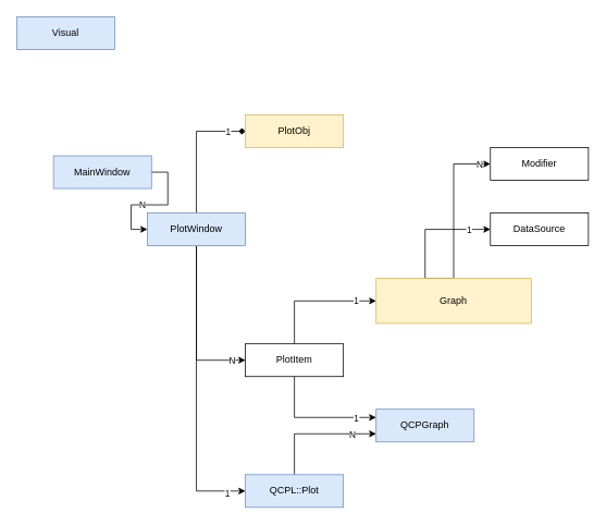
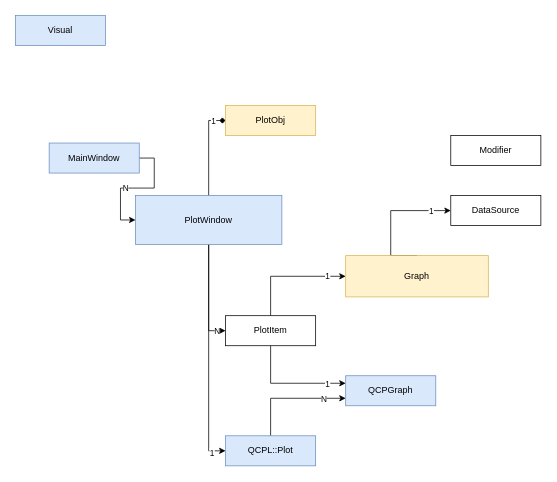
- <mxCell id="15" style="edgeStyle=orthogonalEdgeStyle;rounded=0;orthogonalLoop=1;jettySize=auto;html=1;exitX=0.5;exitY=0;exitDx=0;exitDy=0;entryX=0;entryY=0.5;entryDx=0;entryDy=0;" edge="1" parent="1" source="17" target="28"><mxGeometry relative="1" as="geometry" /></mxCell>
- <mxCell id="16" value="N" style="edgeLabel;html=1;align=center;verticalAlign=middle;resizable=0;points=[];" vertex="1" connectable="0" parent="15"><mxGeometry x="0.645" y="-1" relative="1" as="geometry"><mxPoint x="19" y="-1" as="offset" /></mxGeometry></mxCell>
- <mxCell id="8" value="PlotWindow" style="rounded=0;whiteSpace=wrap;html=1;fillColor=#dae8fc;strokeColor=#6c8ebf;" vertex="1" parent="1"><mxGeometry x="180" y="260" width="120" height="40" as="geometry" /></mxCell>
+ <mxCell id="8" value="PlotWindow" style="rounded=0;whiteSpace=wrap;html=1;fillColor=#dae8fc;strokeColor=#6c8ebf;" vertex="1" parent="1"><mxGeometry x="180" y="260" width="195" height="65" as="geometry" /></mxCell>
